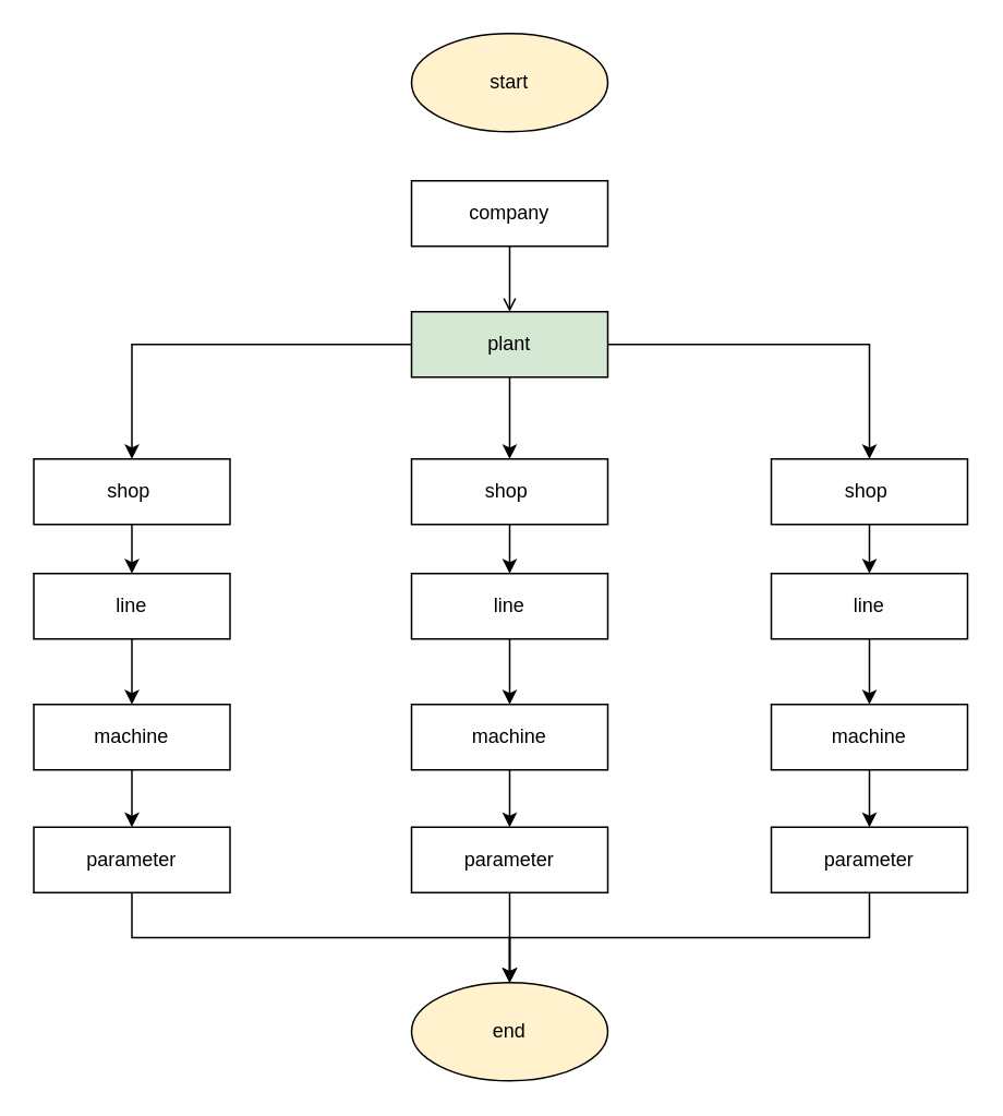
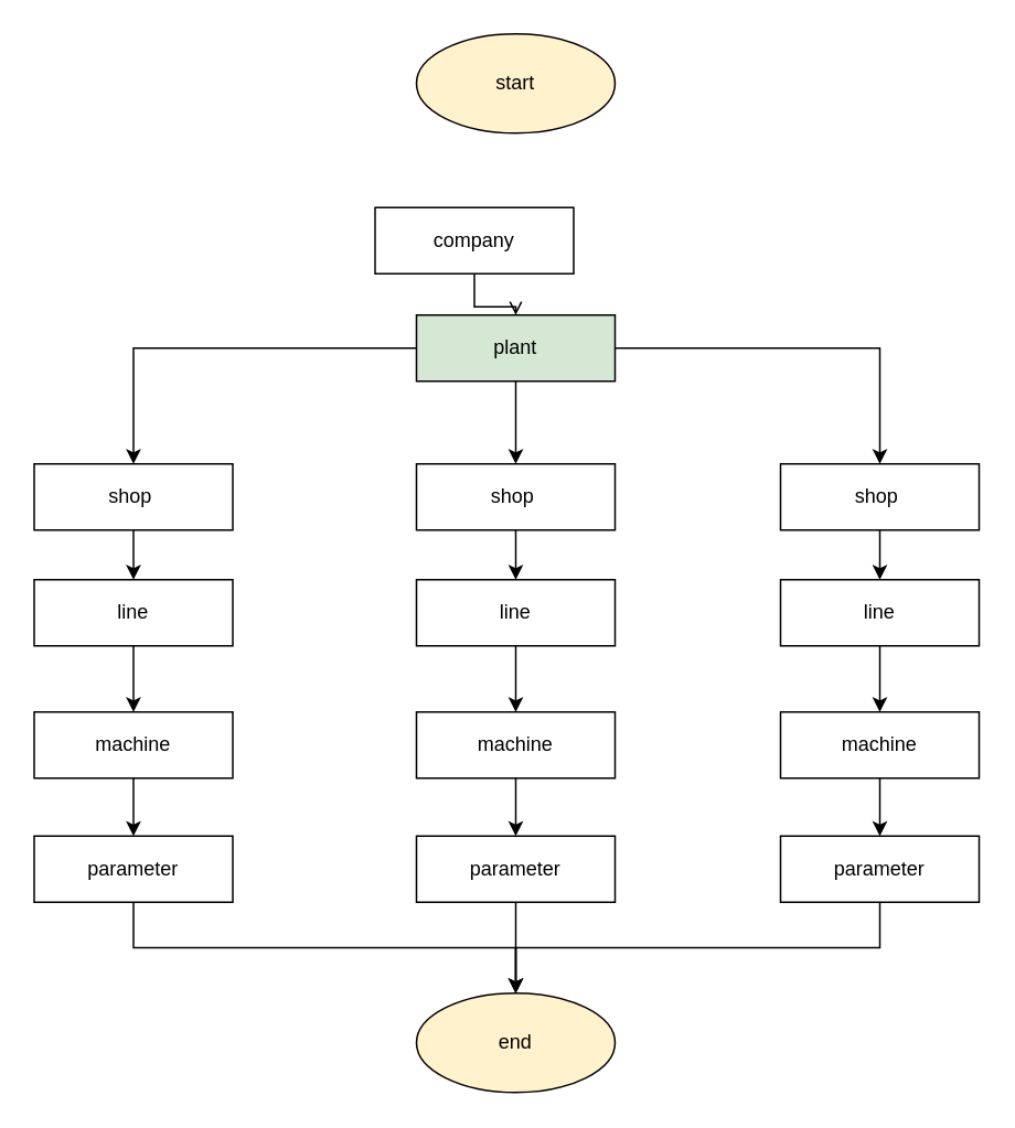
- <mxCell id="14" value="company" style="rounded=0;whiteSpace=wrap;html=1;" vertex="1" parent="1"><mxGeometry x="251" y="110" width="120" height="40" as="geometry" /></mxCell>
+ <mxCell id="14" value="company" style="rounded=0;whiteSpace=wrap;html=1;" vertex="1" parent="1"><mxGeometry x="226" y="125" width="120" height="40" as="geometry" /></mxCell>
